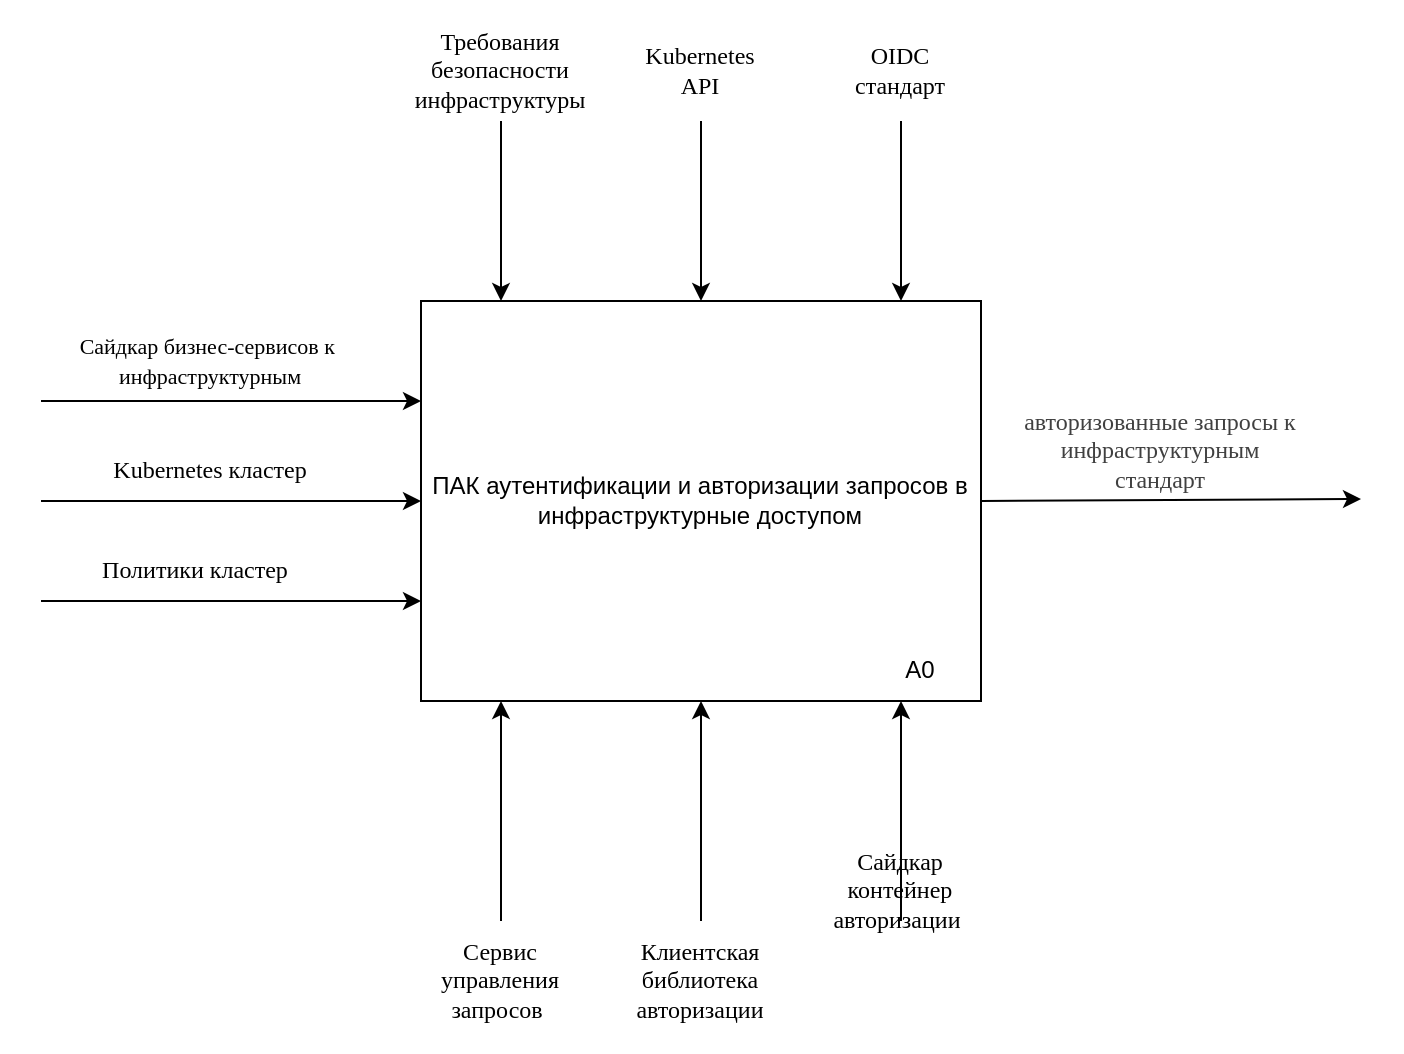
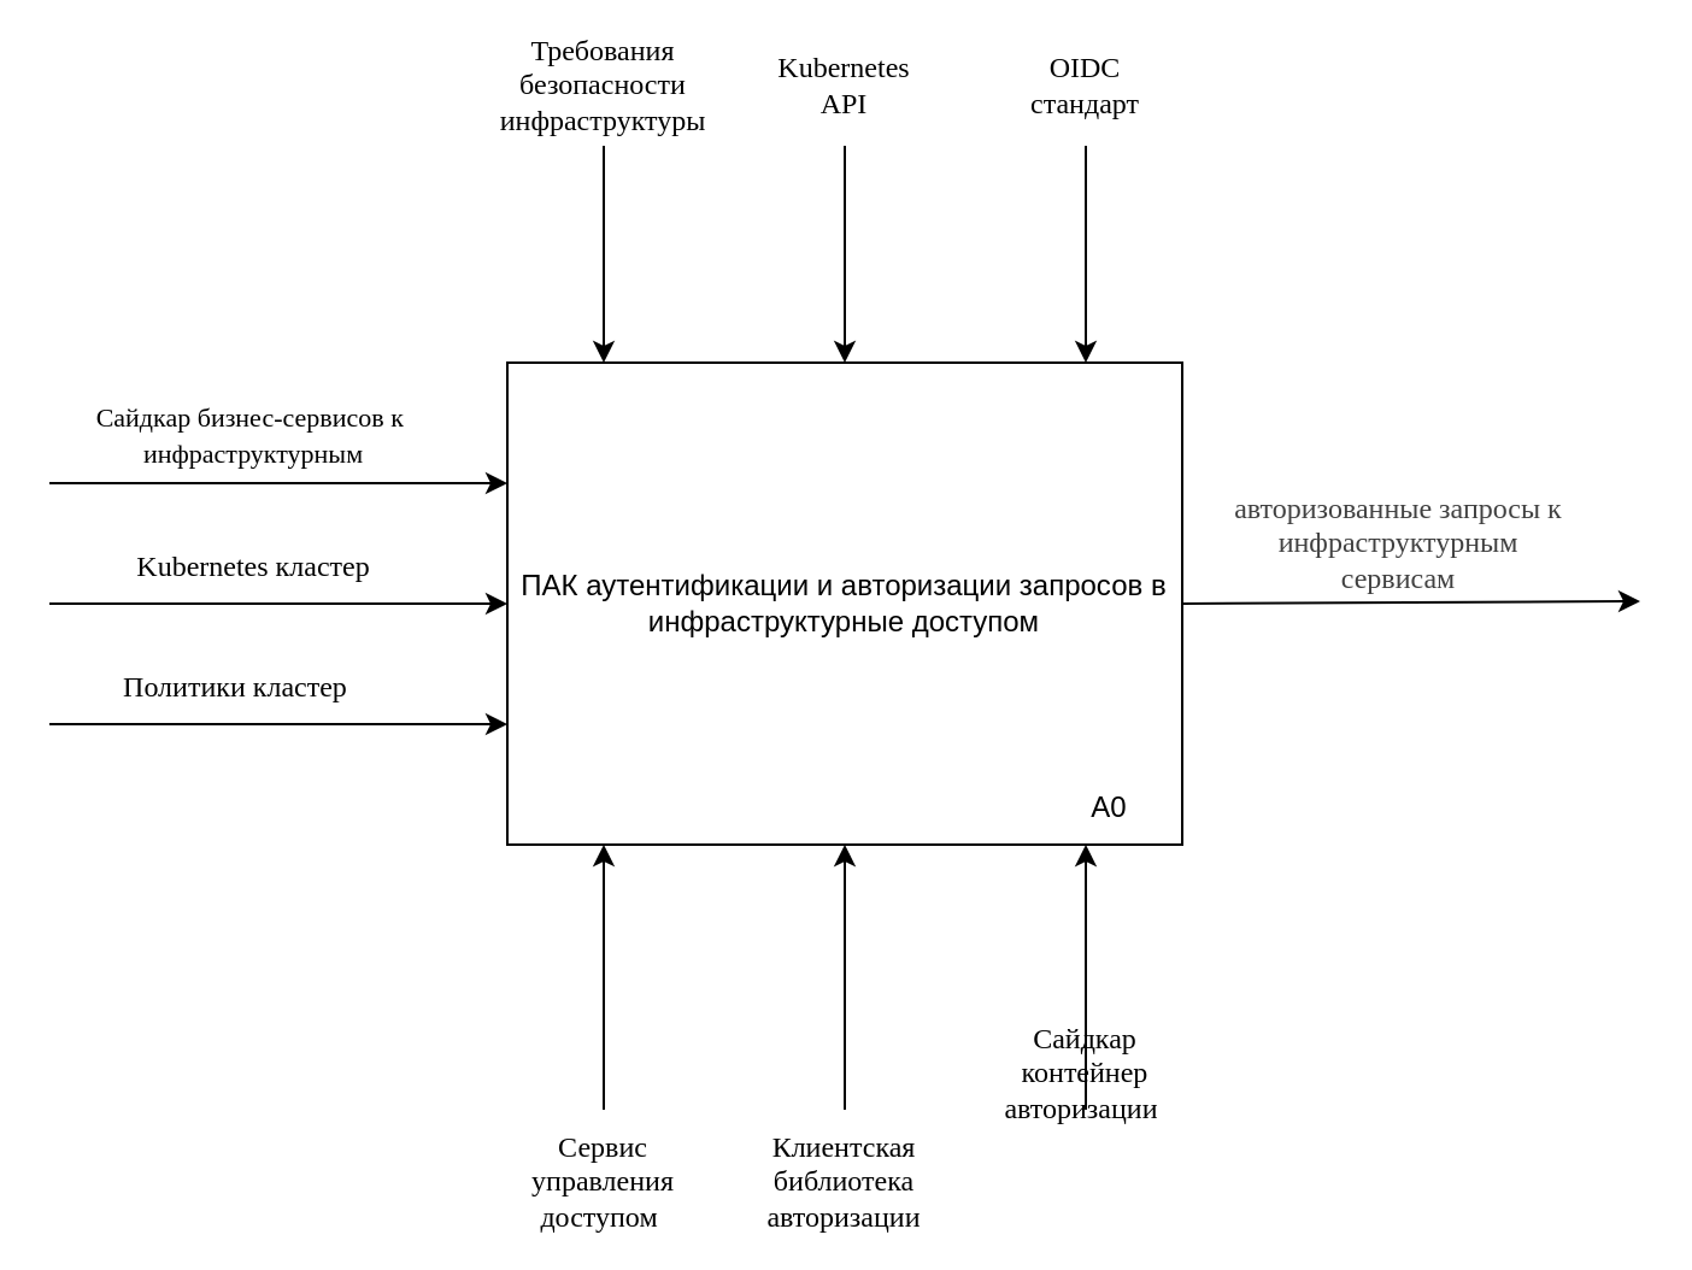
- <mxCell id="23" value="&lt;span style=&quot;color: rgb(64, 64, 64); text-align: start; background-color: rgb(255, 255, 255);&quot;&gt;&lt;font style=&quot;font-size: 12px;&quot; face=&quot;Times New Roman&quot;&gt;авторизованные запросы к инфраструктурным стандарт&lt;/font&gt;&lt;/span&gt;" style="text;html=1;align=center;verticalAlign=middle;whiteSpace=wrap;rounded=0;" parent="1" vertex="1"><mxGeometry x="510" y="210" width="140" height="30" as="geometry" /></mxCell>
+ <mxCell id="23" value="&lt;span style=&quot;color: rgb(64, 64, 64); text-align: start; background-color: rgb(255, 255, 255);&quot;&gt;&lt;font style=&quot;font-size: 12px;&quot; face=&quot;Times New Roman&quot;&gt;авторизованные запросы к инфраструктурным сервисам&lt;/font&gt;&lt;/span&gt;" style="text;html=1;align=center;verticalAlign=middle;whiteSpace=wrap;rounded=0;" parent="1" vertex="1"><mxGeometry x="510" y="210" width="140" height="30" as="geometry" /></mxCell>
- <mxCell id="17" value="&lt;font face=&quot;Times New Roman&quot;&gt;Сервис управления запросов&amp;nbsp;&lt;/font&gt;" style="text;html=1;align=center;verticalAlign=middle;whiteSpace=wrap;rounded=0;" parent="1" vertex="1"><mxGeometry x="220" y="475" width="60" height="30" as="geometry" /></mxCell>
+ <mxCell id="17" value="&lt;font face=&quot;Times New Roman&quot;&gt;Сервис управления доступом&amp;nbsp;&lt;/font&gt;" style="text;html=1;align=center;verticalAlign=middle;whiteSpace=wrap;rounded=0;" parent="1" vertex="1"><mxGeometry x="220" y="475" width="60" height="30" as="geometry" /></mxCell>
